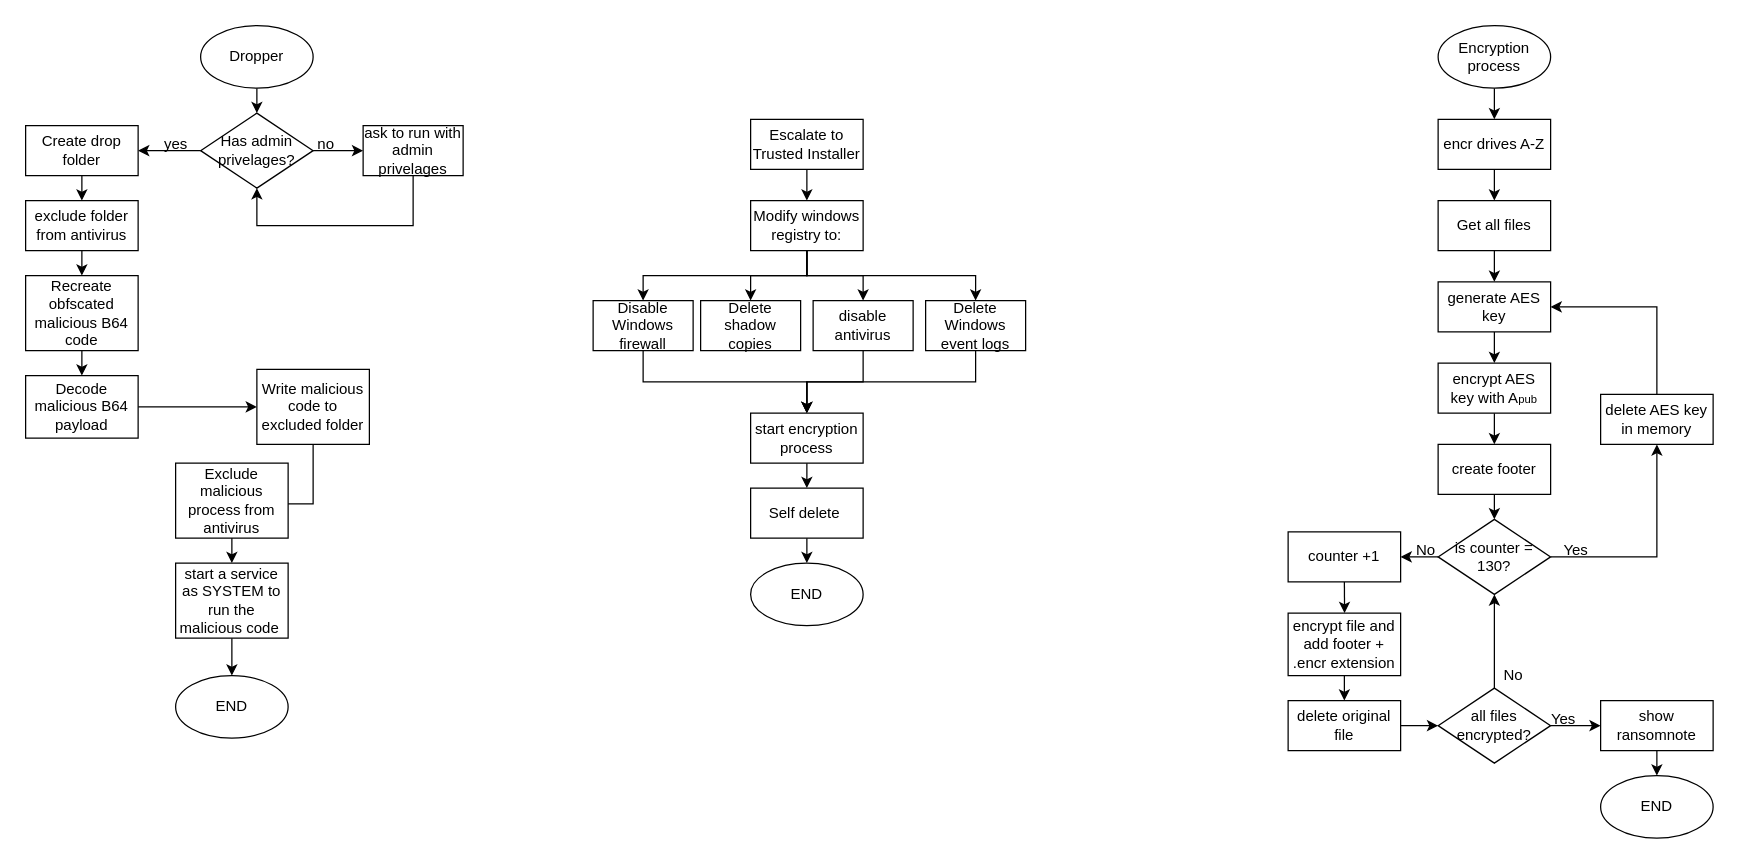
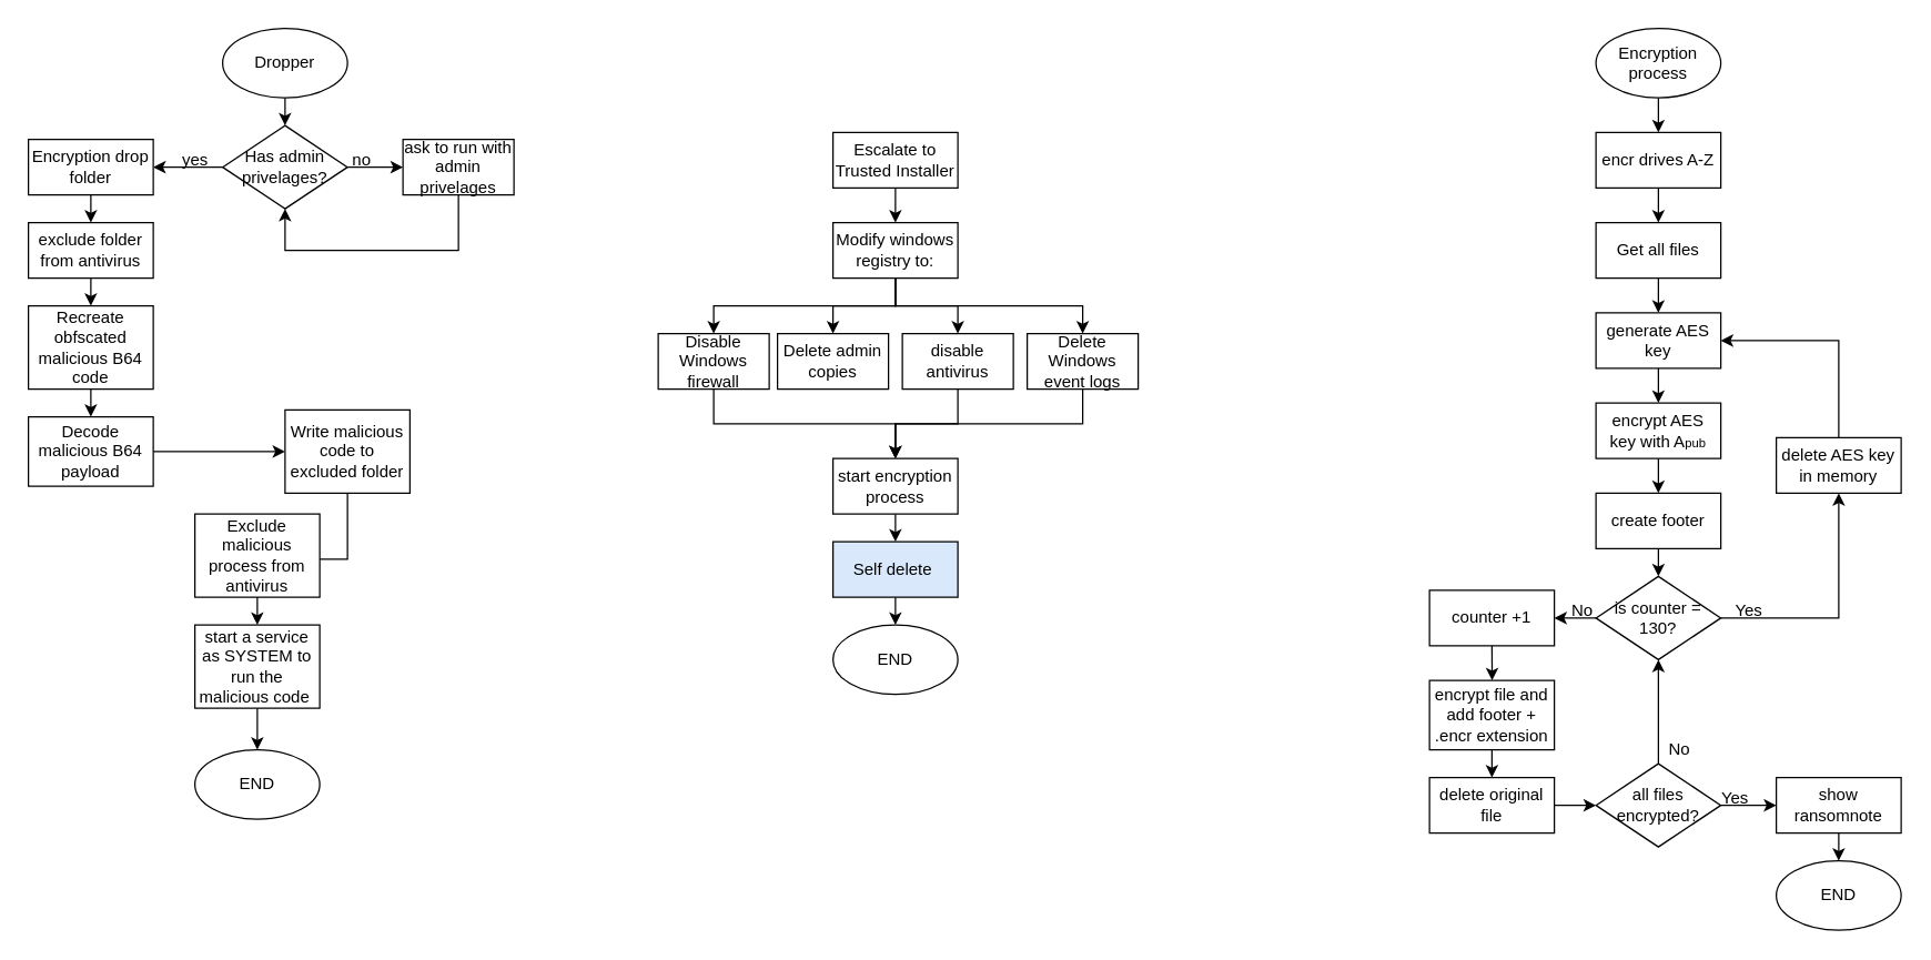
- <mxCell id="12" value="Create drop folder" style="rounded=0;whiteSpace=wrap;html=1;" parent="1" vertex="1"><mxGeometry x="20" y="100" width="90" height="40" as="geometry" /></mxCell>
+ <mxCell id="12" value="Encryption drop folder" style="rounded=0;whiteSpace=wrap;html=1;" parent="1" vertex="1"><mxGeometry x="20" y="100" width="90" height="40" as="geometry" /></mxCell>
- <mxCell id="32" value="Delete shadow copies" style="rounded=0;whiteSpace=wrap;html=1;" vertex="1" parent="1"><mxGeometry x="560" y="240" width="80" height="40" as="geometry" /></mxCell>
+ <mxCell id="32" value="Delete admin copies" style="rounded=0;whiteSpace=wrap;html=1;" vertex="1" parent="1"><mxGeometry x="560" y="240" width="80" height="40" as="geometry" /></mxCell>
- <mxCell id="42" value="Self delete&amp;nbsp;" style="rounded=0;whiteSpace=wrap;html=1;" vertex="1" parent="1"><mxGeometry x="600" y="390" width="90" height="40" as="geometry" /></mxCell>
+ <mxCell id="42" value="Self delete&amp;nbsp;" style="rounded=0;whiteSpace=wrap;html=1;fillColor=#dae8fc;" vertex="1" parent="1"><mxGeometry x="600" y="390" width="90" height="40" as="geometry" /></mxCell>
